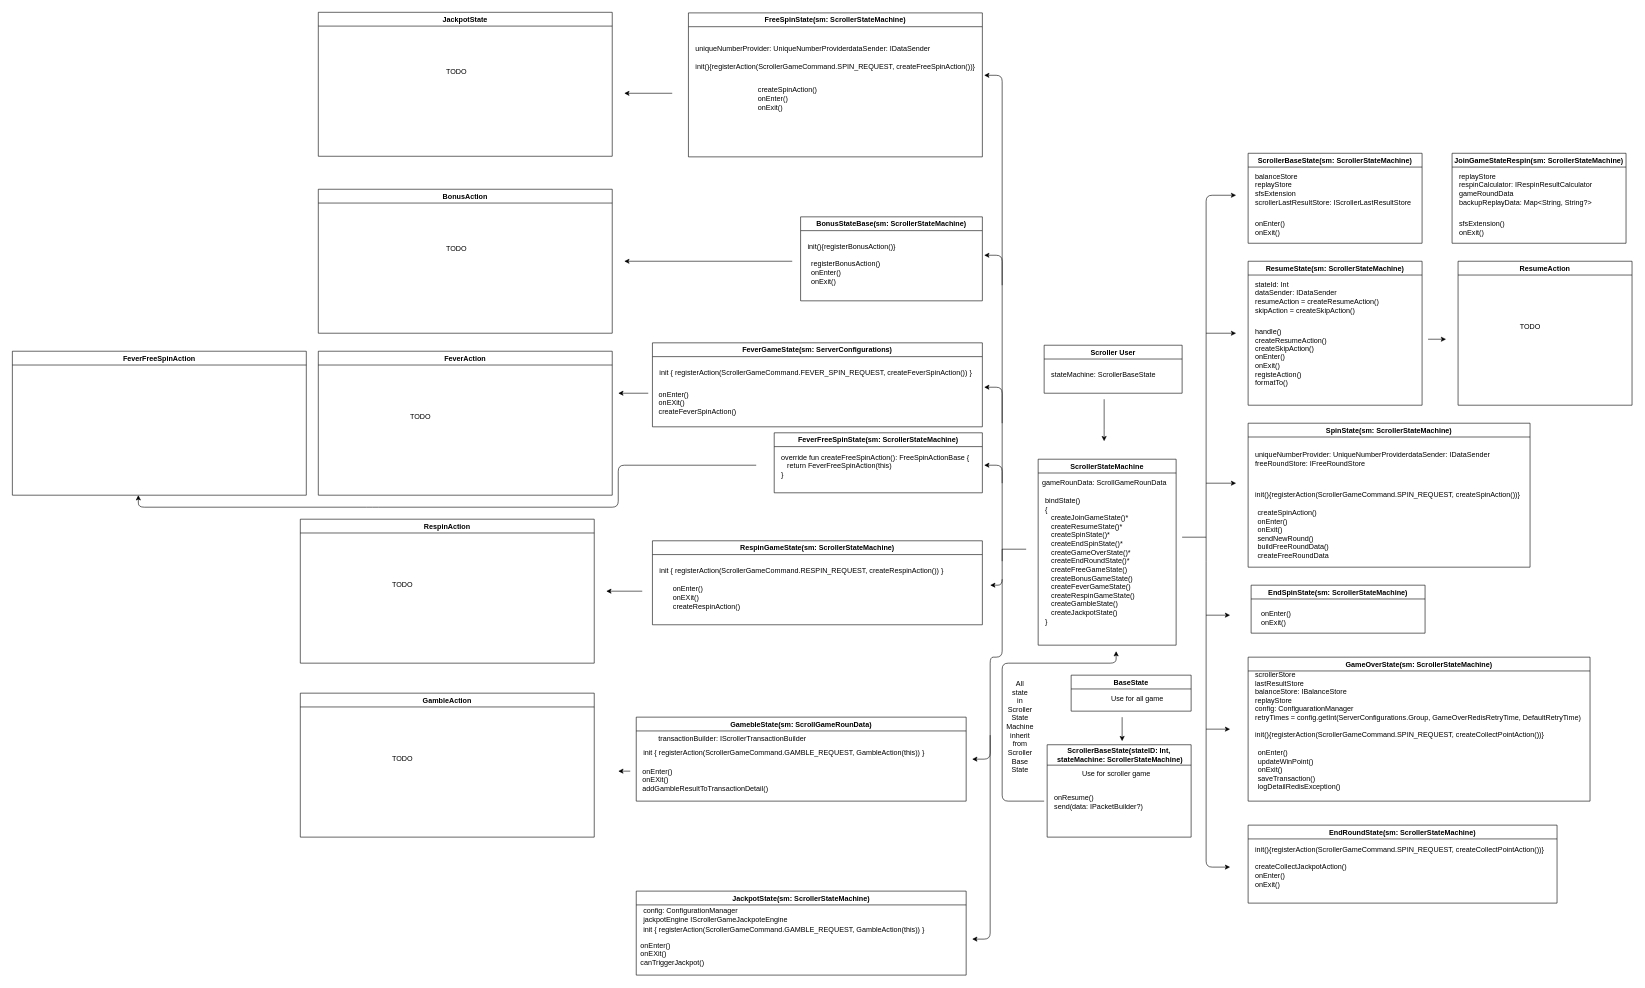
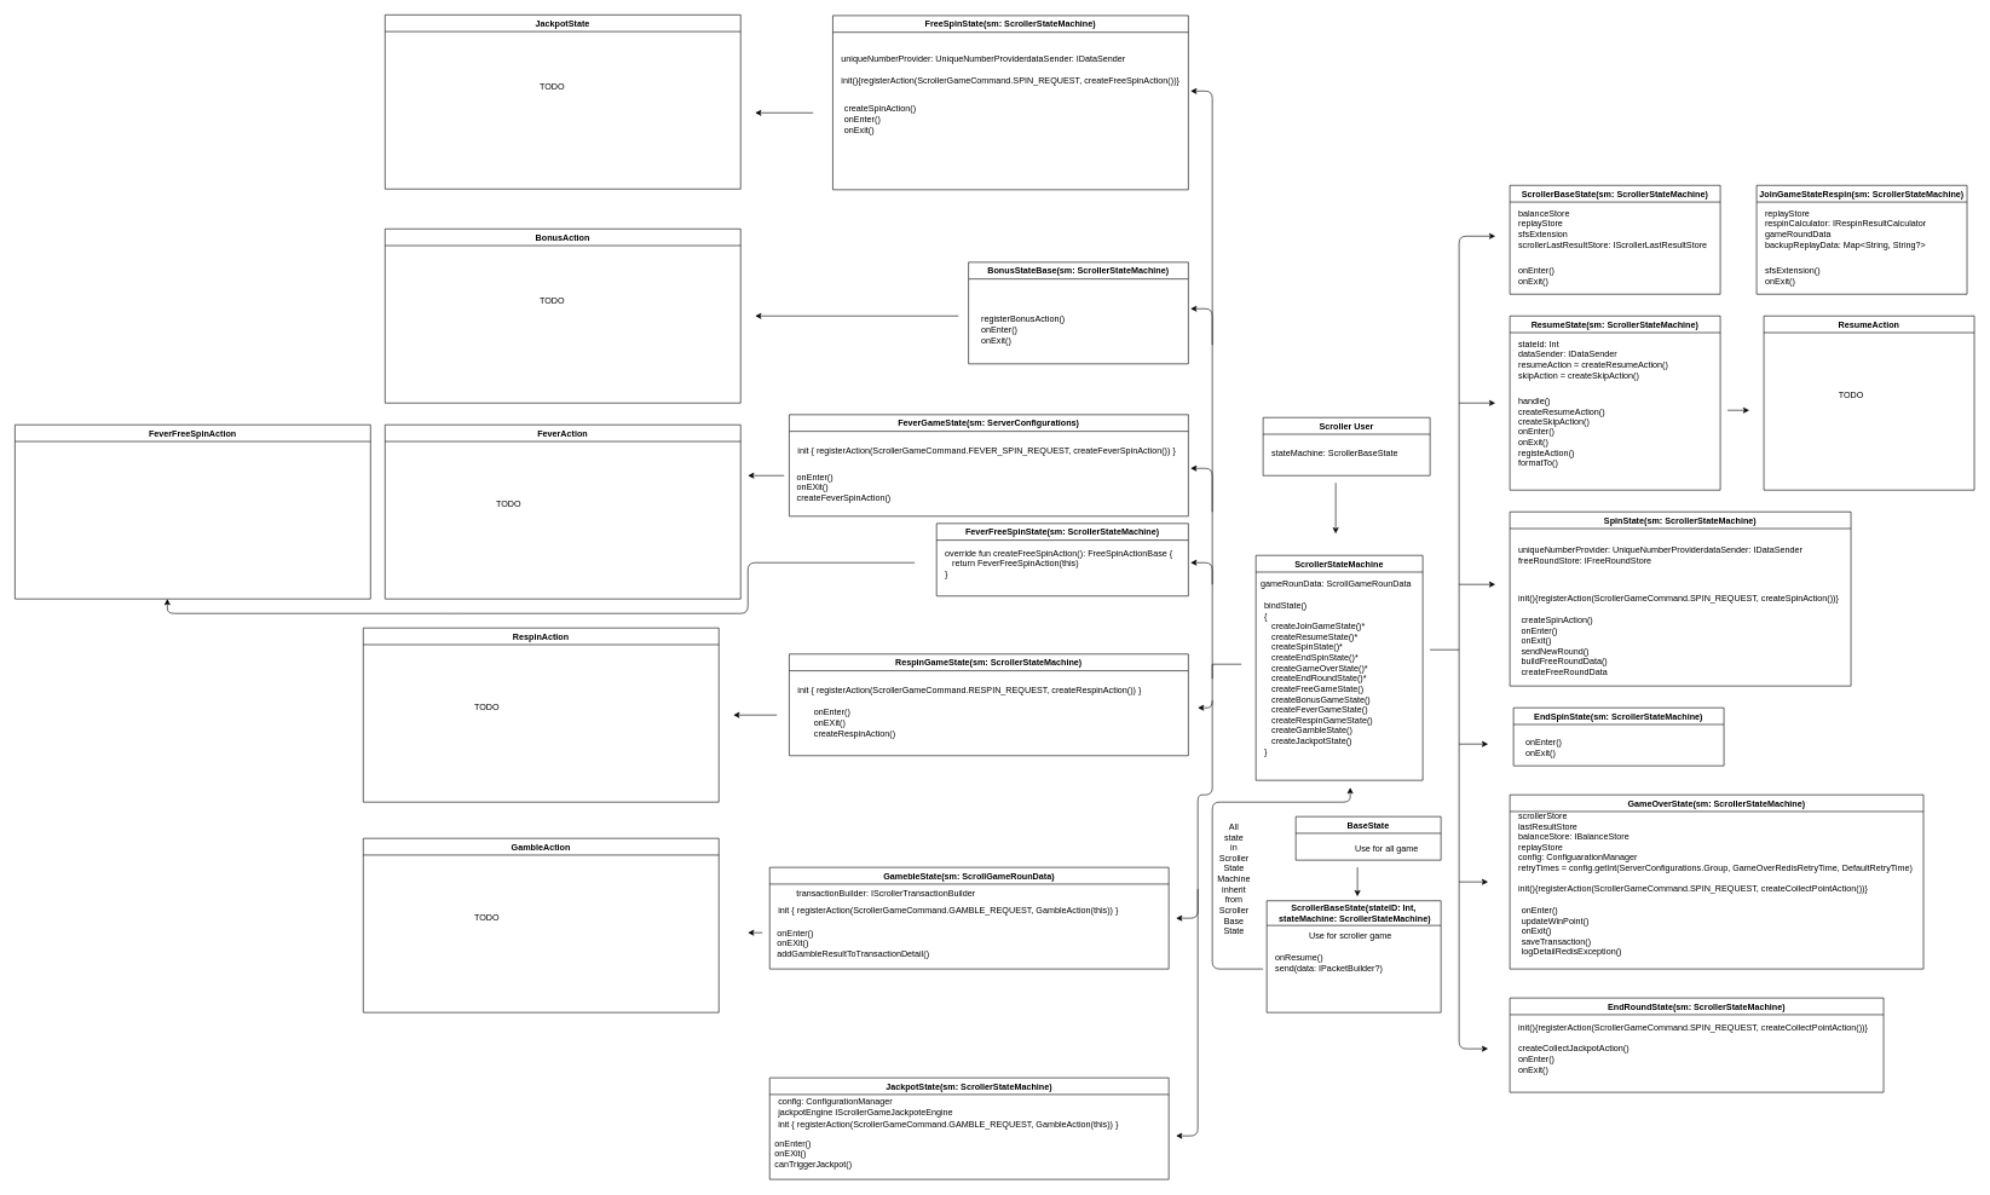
- <mxCell id="42" value="&lt;div style=&quot;text-align: left&quot;&gt;&lt;span&gt;createSpinAction()&lt;/span&gt;&lt;/div&gt;&lt;div style=&quot;text-align: left&quot;&gt;&lt;span&gt;onEnter()&lt;/span&gt;&lt;/div&gt;&lt;div style=&quot;text-align: left&quot;&gt;&lt;span&gt;onExit()&lt;/span&gt;&lt;/div&gt;&lt;div style=&quot;text-align: left&quot;&gt;&lt;br&gt;&lt;/div&gt;" style="text;html=1;align=center;verticalAlign=middle;resizable=0;points=[];autosize=1;strokeColor=none;" vertex="1" parent="39"><mxGeometry x="110" y="120" width="110" height="60" as="geometry" /></mxCell>
+ <mxCell id="42" value="&lt;div style=&quot;text-align: left&quot;&gt;&lt;span&gt;createSpinAction()&lt;/span&gt;&lt;/div&gt;&lt;div style=&quot;text-align: left&quot;&gt;&lt;span&gt;onEnter()&lt;/span&gt;&lt;/div&gt;&lt;div style=&quot;text-align: left&quot;&gt;&lt;span&gt;onExit()&lt;/span&gt;&lt;/div&gt;&lt;div style=&quot;text-align: left&quot;&gt;&lt;br&gt;&lt;/div&gt;" style="text;html=1;align=center;verticalAlign=middle;resizable=0;points=[];autosize=1;strokeColor=none;" vertex="1" parent="39"><mxGeometry x="10" y="120" width="110" height="60" as="geometry" /></mxCell>
- <mxCell id="46" value="init(){registerBonusAction()}" style="text;html=1;align=left;verticalAlign=middle;resizable=0;points=[];autosize=1;strokeColor=none;" vertex="1" parent="45"><mxGeometry x="10" y="40" width="160" height="20" as="geometry" /></mxCell>
- <mxCell id="78" value="Use for all game" style="text;html=1;align=center;verticalAlign=middle;resizable=0;points=[];autosize=1;strokeColor=none;" vertex="1" parent="1"><mxGeometry x="1845" y="1155" width="100" height="20" as="geometry" /></mxCell>
+ <mxCell id="78" value="Use for all game" style="text;html=1;align=center;verticalAlign=middle;resizable=0;points=[];autosize=1;strokeColor=none;" vertex="1" parent="1"><mxGeometry x="1860" y="1160" width="100" height="20" as="geometry" /></mxCell>
- <mxCell id="75" value="onResume()&lt;br&gt;&lt;div&gt;&lt;span&gt;send(data: IPacketBuilder?)&lt;/span&gt;&lt;/div&gt;" style="text;html=1;align=left;verticalAlign=middle;resizable=0;points=[];autosize=1;strokeColor=none;" vertex="1" parent="73"><mxGeometry x="10" y="80" width="160" height="30" as="geometry" /></mxCell>
+ <mxCell id="75" value="onResume()&lt;br&gt;&lt;div&gt;&lt;span&gt;send(data: IPacketBuilder?)&lt;/span&gt;&lt;/div&gt;" style="text;html=1;align=left;verticalAlign=middle;resizable=0;points=[];autosize=1;strokeColor=none;" vertex="1" parent="73"><mxGeometry x="10" y="70" width="160" height="30" as="geometry" /></mxCell>
